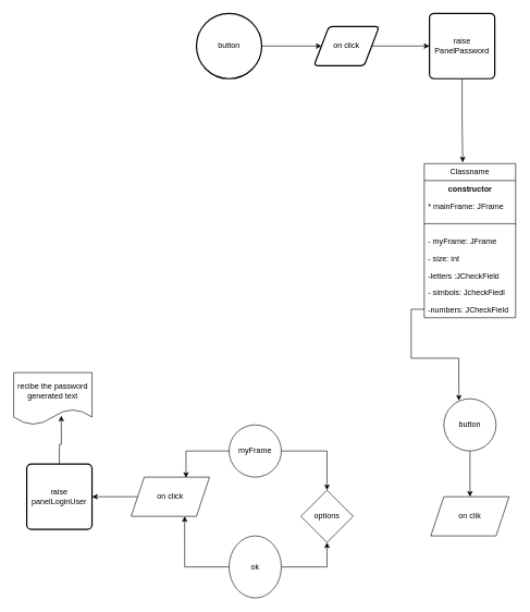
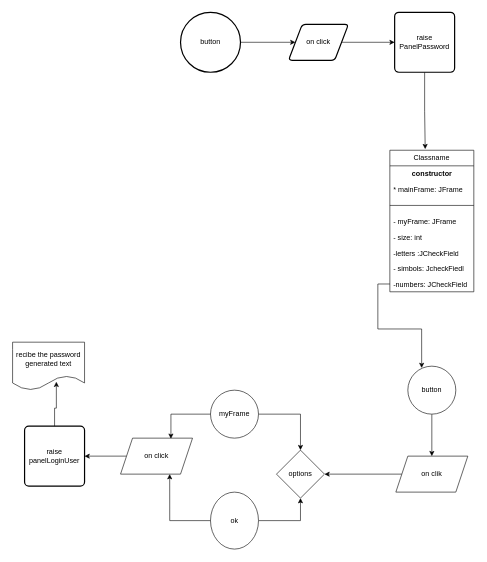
+ <mxCell id="17" style="edgeStyle=orthogonalEdgeStyle;rounded=0;orthogonalLoop=1;jettySize=auto;html=1;exitX=0;exitY=0.5;exitDx=0;exitDy=0;" edge="1" parent="1" source="18" target="22"><mxGeometry relative="1" as="geometry" /></mxCell>
